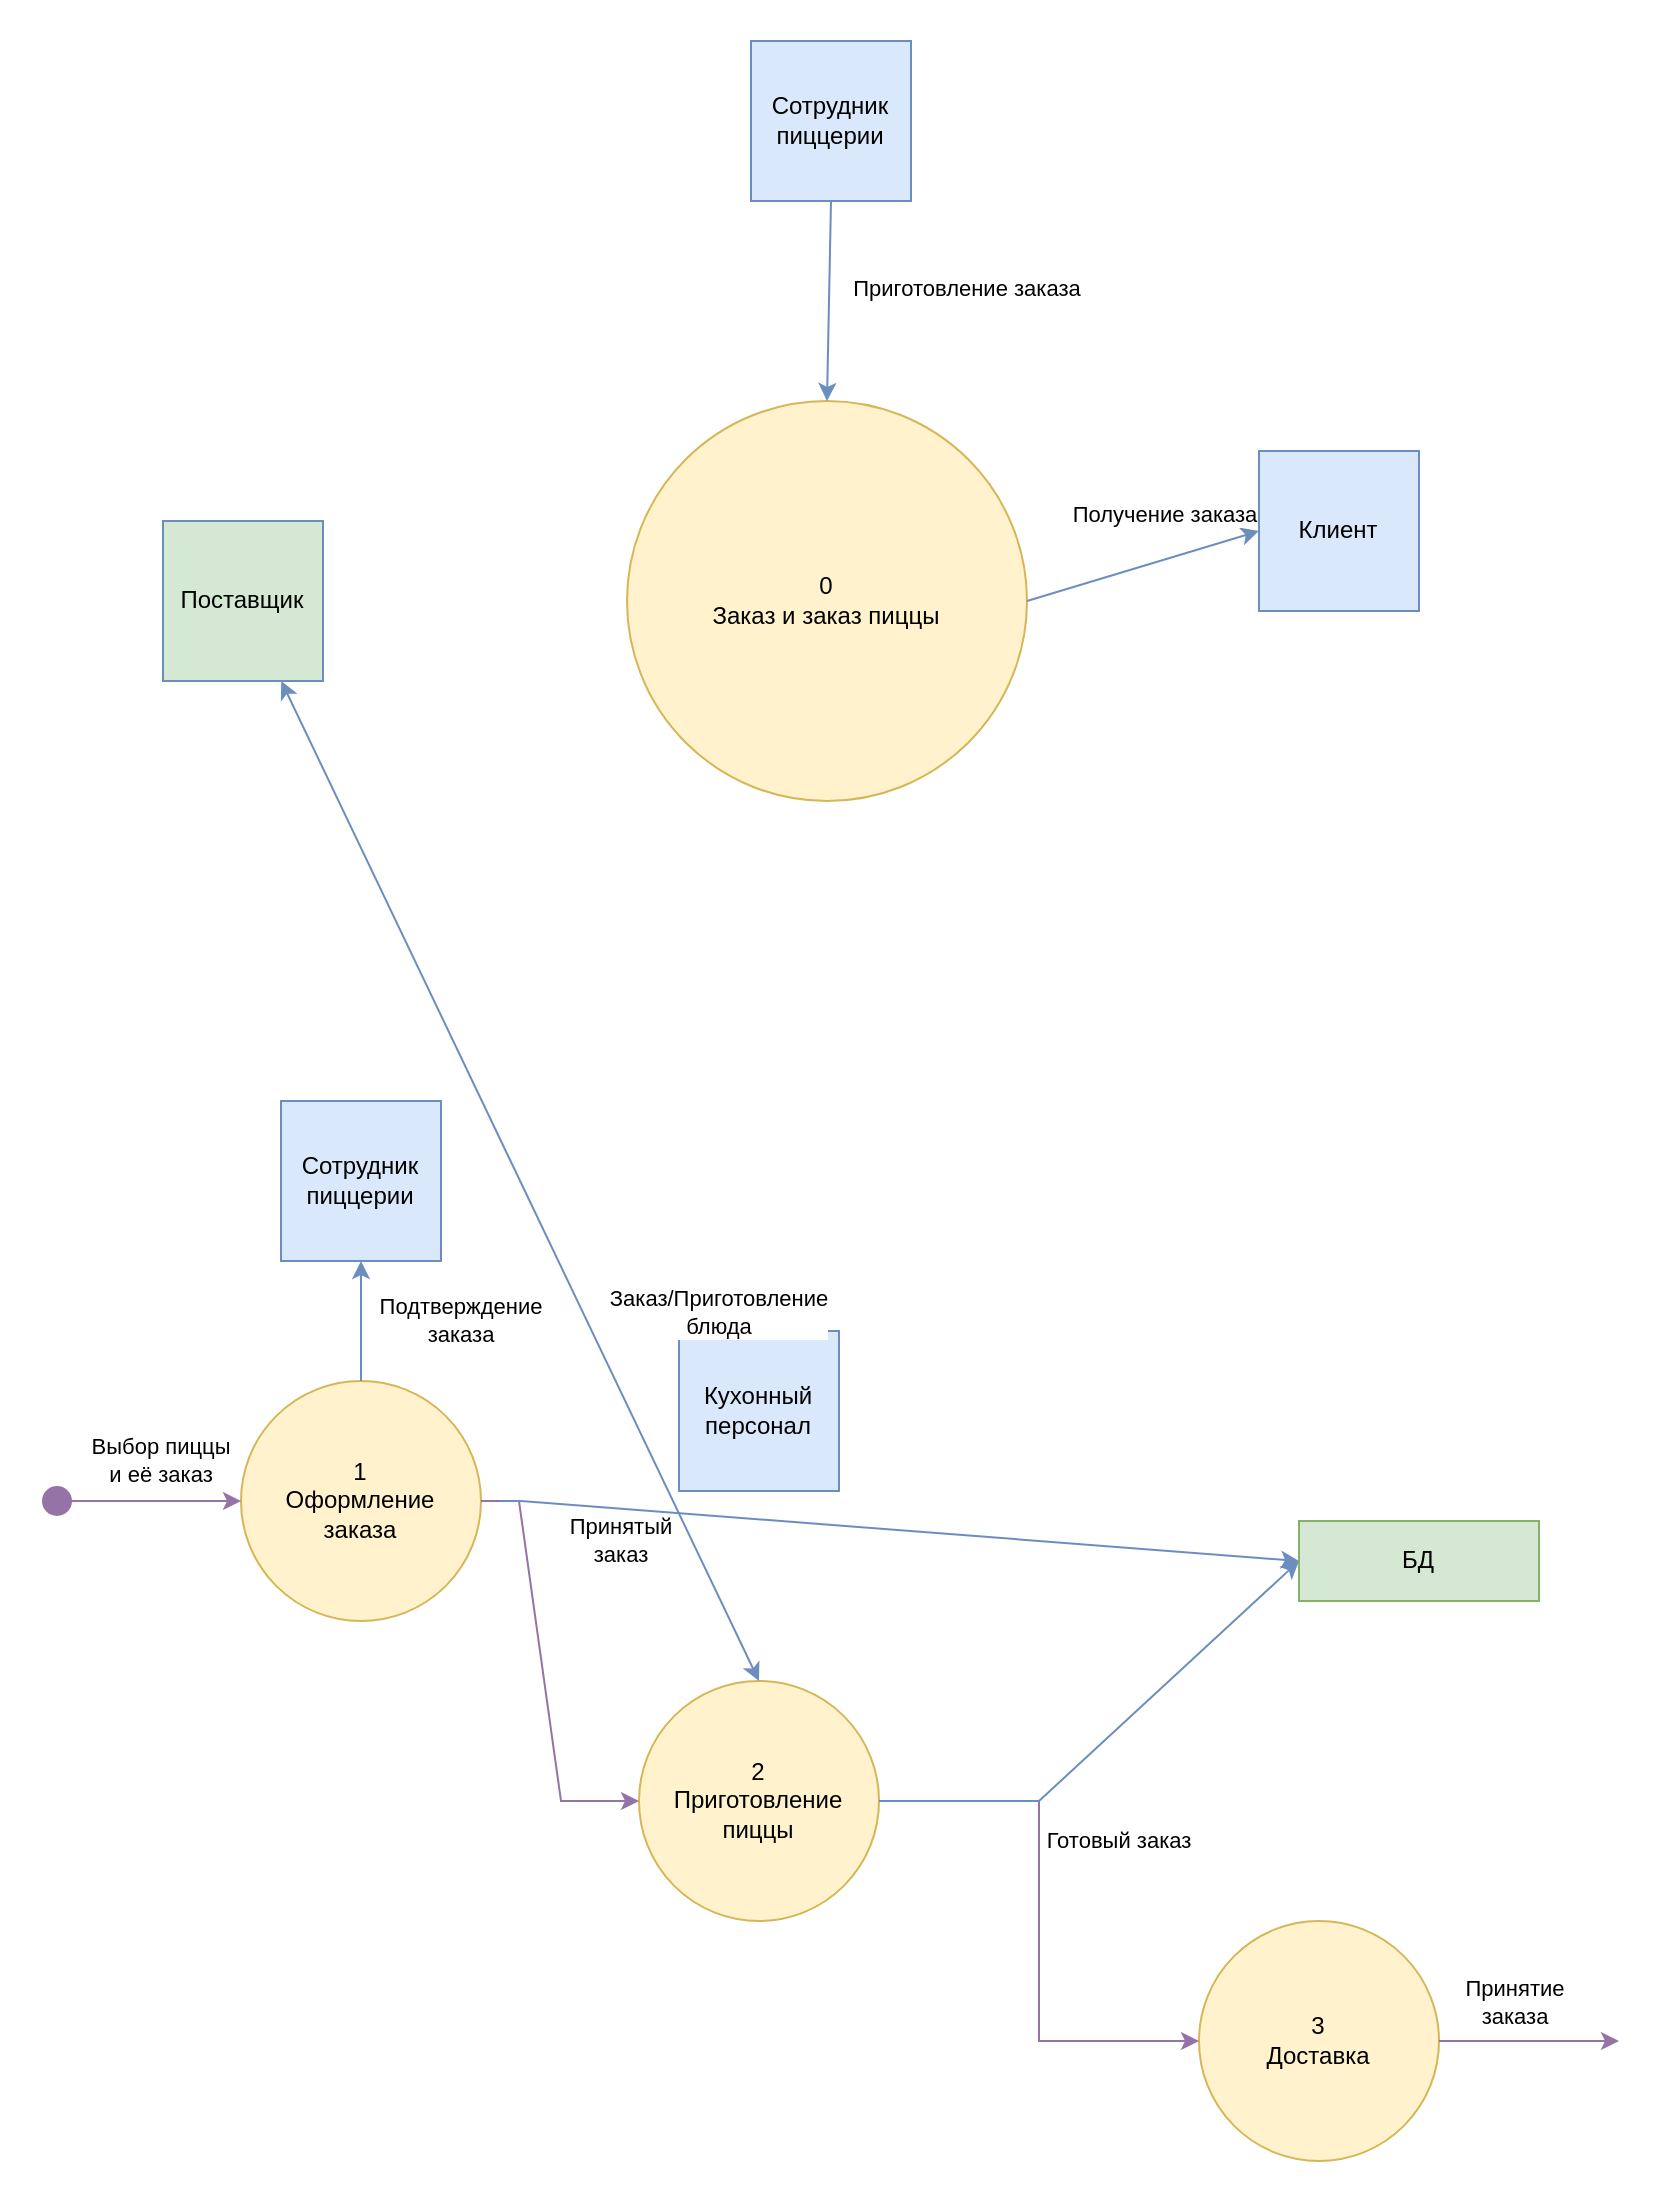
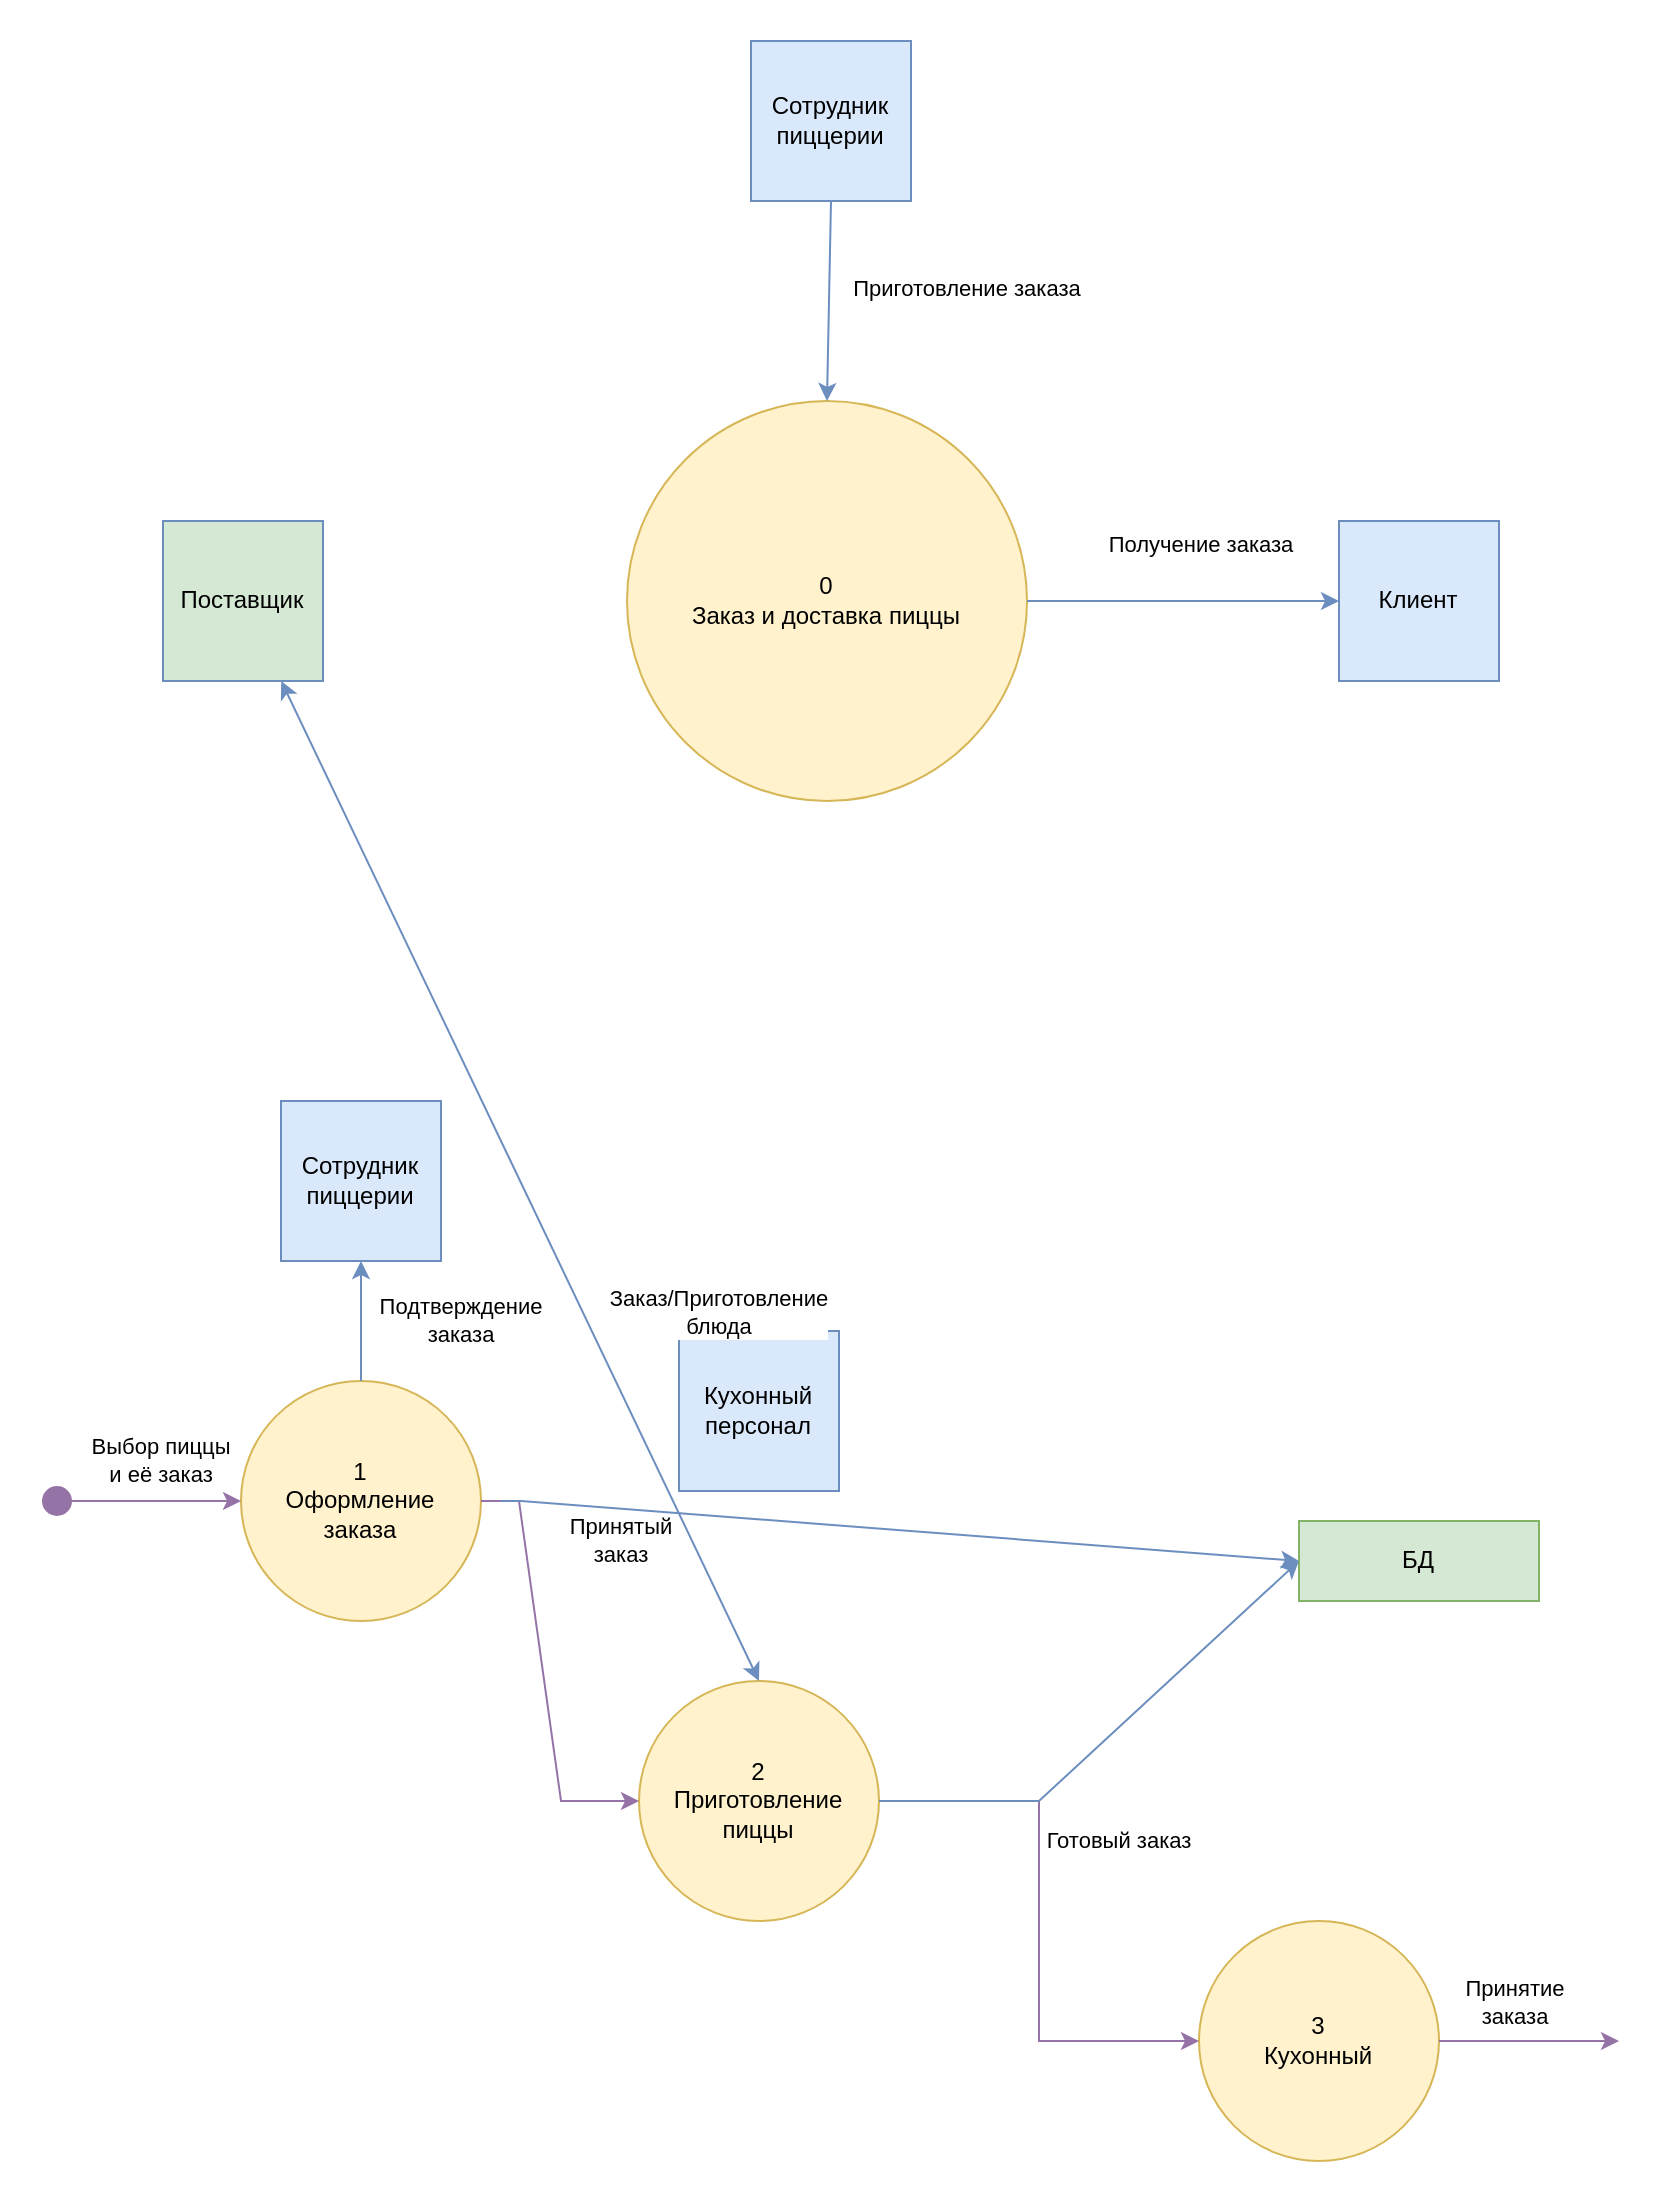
- <mxCell id="3" value="Клиент" style="whiteSpace=wrap;html=1;aspect=fixed;fillColor=#dae8fc;strokeColor=#6c8ebf;" parent="1" vertex="1"><mxGeometry x="629" y="225" width="80" height="80" as="geometry" /></mxCell>
+ <mxCell id="3" value="Клиент" style="whiteSpace=wrap;html=1;aspect=fixed;fillColor=#dae8fc;strokeColor=#6c8ebf;" parent="1" vertex="1"><mxGeometry x="669" y="260" width="80" height="80" as="geometry" /></mxCell>
- <mxCell id="2" value="0&lt;br&gt;Заказ и заказ пиццы" style="ellipse;whiteSpace=wrap;html=1;aspect=fixed;fillColor=#fff2cc;strokeColor=#d6b656;" parent="1" vertex="1"><mxGeometry x="313" y="200" width="200" height="200" as="geometry" /></mxCell>
+ <mxCell id="2" value="0&lt;br&gt;Заказ и доставка пиццы" style="ellipse;whiteSpace=wrap;html=1;aspect=fixed;fillColor=#fff2cc;strokeColor=#d6b656;" parent="1" vertex="1"><mxGeometry x="313" y="200" width="200" height="200" as="geometry" /></mxCell>
- <mxCell id="7" value="3&lt;br&gt;Доставка" style="ellipse;whiteSpace=wrap;html=1;aspect=fixed;fillColor=#fff2cc;strokeColor=#d6b656;" parent="1" vertex="1"><mxGeometry x="599" y="960" width="120" height="120" as="geometry" /></mxCell>
+ <mxCell id="7" value="3&lt;br&gt;Кухонный" style="ellipse;whiteSpace=wrap;html=1;aspect=fixed;fillColor=#fff2cc;strokeColor=#d6b656;" parent="1" vertex="1"><mxGeometry x="599" y="960" width="120" height="120" as="geometry" /></mxCell>
